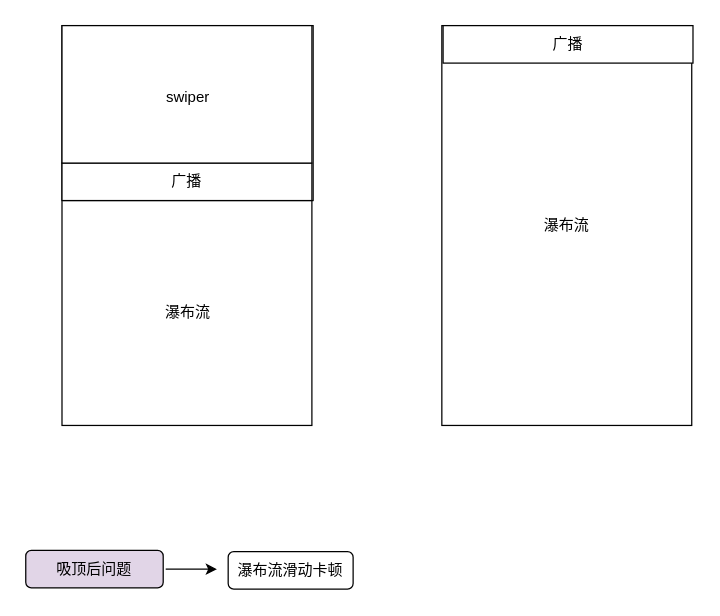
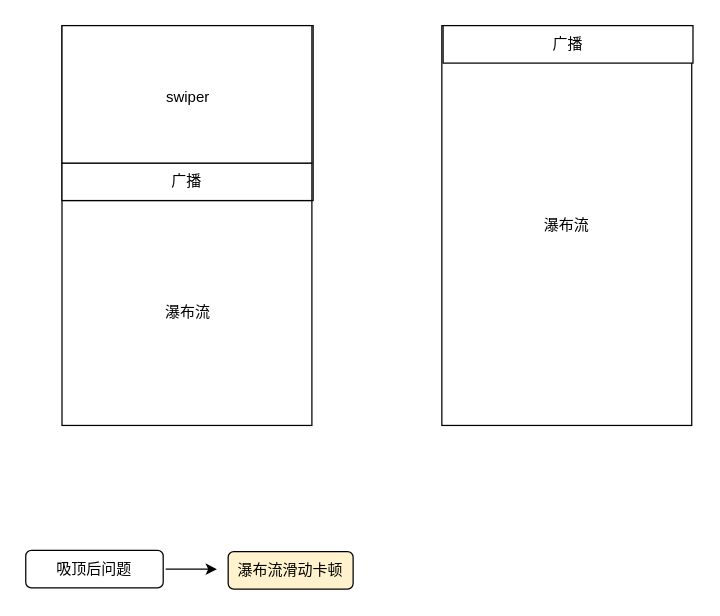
- <mxCell id="11" value="吸顶后问题" style="rounded=1;whiteSpace=wrap;html=1;fillColor=#e1d5e7;" parent="1" vertex="1"><mxGeometry x="20" y="440" width="110" height="30" as="geometry" /></mxCell>
+ <mxCell id="11" value="吸顶后问题" style="rounded=1;whiteSpace=wrap;html=1;" parent="1" vertex="1"><mxGeometry x="20" y="440" width="110" height="30" as="geometry" /></mxCell>
- <mxCell id="13" value="瀑布流滑动卡顿&lt;br&gt;" style="rounded=1;whiteSpace=wrap;html=1;" parent="1" vertex="1"><mxGeometry x="182" y="441" width="100" height="30" as="geometry" /></mxCell>
+ <mxCell id="13" value="瀑布流滑动卡顿&lt;br&gt;" style="rounded=1;whiteSpace=wrap;html=1;fillColor=#fff2cc;" parent="1" vertex="1"><mxGeometry x="182" y="441" width="100" height="30" as="geometry" /></mxCell>
